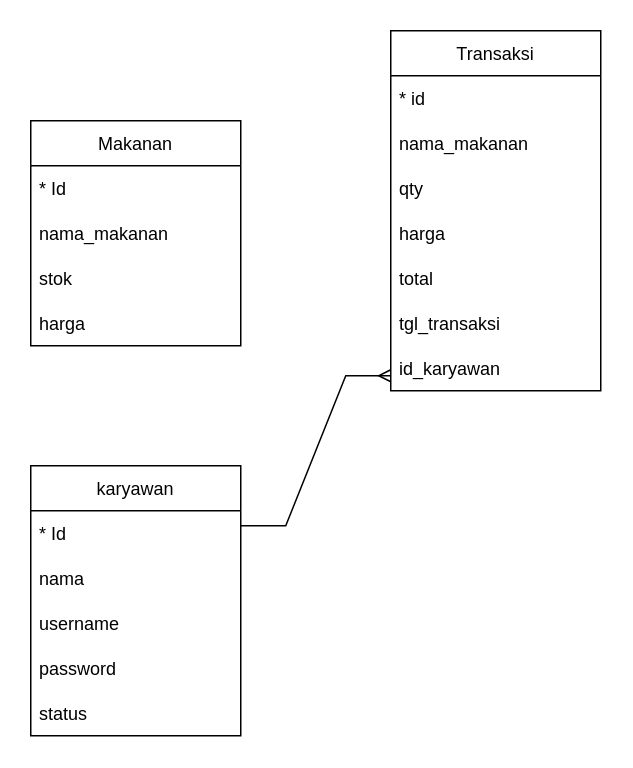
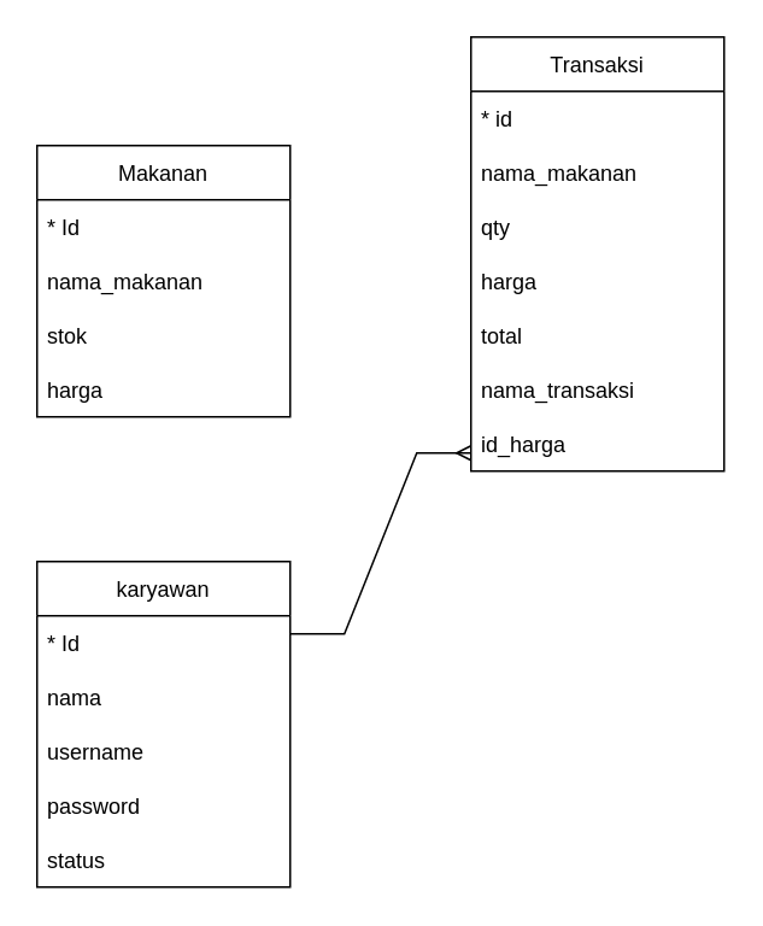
- <mxCell id="8" value="tgl_transaksi" style="text;strokeColor=none;fillColor=none;align=left;verticalAlign=middle;spacingLeft=4;spacingRight=4;overflow=hidden;points=[[0,0.5],[1,0.5]];portConstraint=eastwest;rotatable=0;" vertex="1" parent="2"><mxGeometry y="180" width="140" height="30" as="geometry" /></mxCell>
+ <mxCell id="8" value="nama_transaksi" style="text;strokeColor=none;fillColor=none;align=left;verticalAlign=middle;spacingLeft=4;spacingRight=4;overflow=hidden;points=[[0,0.5],[1,0.5]];portConstraint=eastwest;rotatable=0;" vertex="1" parent="2"><mxGeometry y="180" width="140" height="30" as="geometry" /></mxCell>
- <mxCell id="9" value="id_karyawan" style="text;strokeColor=none;fillColor=none;align=left;verticalAlign=middle;spacingLeft=4;spacingRight=4;overflow=hidden;points=[[0,0.5],[1,0.5]];portConstraint=eastwest;rotatable=0;" vertex="1" parent="2"><mxGeometry y="210" width="140" height="30" as="geometry" /></mxCell>
+ <mxCell id="9" value="id_harga" style="text;strokeColor=none;fillColor=none;align=left;verticalAlign=middle;spacingLeft=4;spacingRight=4;overflow=hidden;points=[[0,0.5],[1,0.5]];portConstraint=eastwest;rotatable=0;" vertex="1" parent="2"><mxGeometry y="210" width="140" height="30" as="geometry" /></mxCell>
